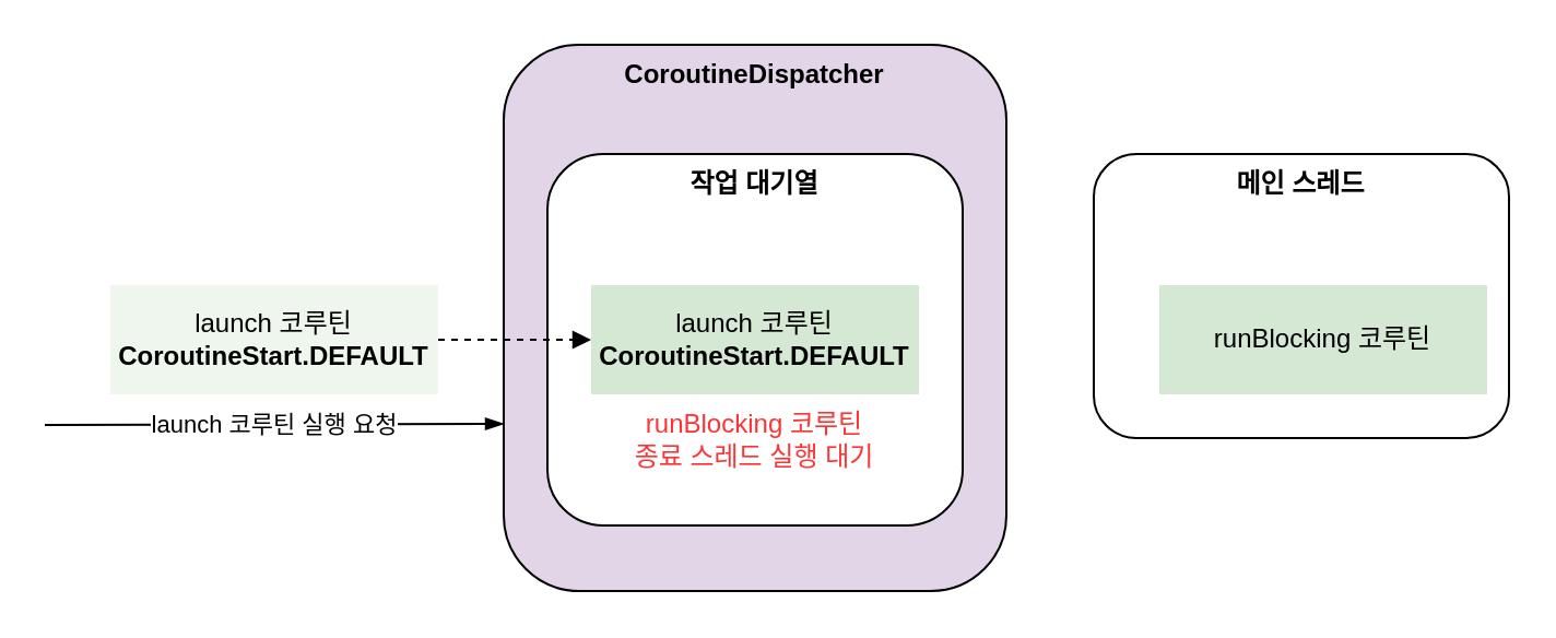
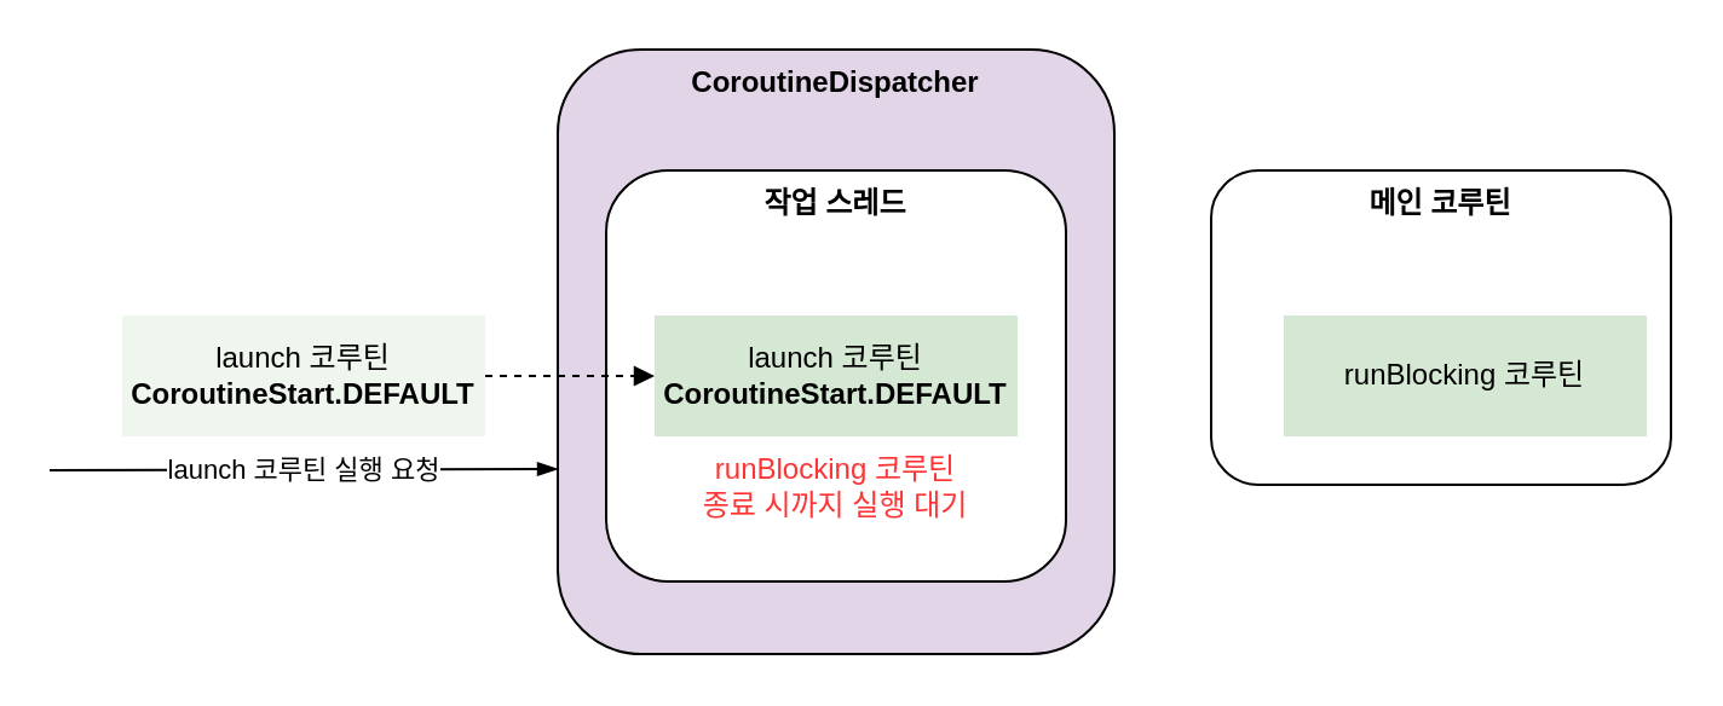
- <mxCell id="3" value="작업 대기열" style="rounded=1;whiteSpace=wrap;html=1;fontStyle=1;verticalAlign=top;" vertex="1" parent="1"><mxGeometry x="250" y="70" width="190" height="170" as="geometry" /></mxCell>
+ <mxCell id="3" value="작업 스레드" style="rounded=1;whiteSpace=wrap;html=1;fontStyle=1;verticalAlign=top;" vertex="1" parent="1"><mxGeometry x="250" y="70" width="190" height="170" as="geometry" /></mxCell>
- <mxCell id="6" value="메인 스레드" style="rounded=1;whiteSpace=wrap;html=1;fontStyle=1;verticalAlign=top;" vertex="1" parent="1"><mxGeometry x="500" y="70" width="190" height="130" as="geometry" /></mxCell>
+ <mxCell id="6" value="메인 코루틴" style="rounded=1;whiteSpace=wrap;html=1;fontStyle=1;verticalAlign=top;" vertex="1" parent="1"><mxGeometry x="500" y="70" width="190" height="130" as="geometry" /></mxCell>
- <mxCell id="5" value="runBlocking 코루틴&lt;div&gt;종료 스레드 실행 대기&lt;/div&gt;" style="text;html=1;align=center;verticalAlign=middle;whiteSpace=wrap;rounded=0;fontColor=#FF3333;" vertex="1" parent="1"><mxGeometry x="285" y="176" width="120" height="50" as="geometry" /></mxCell>
+ <mxCell id="5" value="runBlocking 코루틴&lt;div&gt;종료 시까지 실행 대기&lt;/div&gt;" style="text;html=1;align=center;verticalAlign=middle;whiteSpace=wrap;rounded=0;fontColor=#FF3333;" vertex="1" parent="1"><mxGeometry x="285" y="176" width="120" height="50" as="geometry" /></mxCell>
